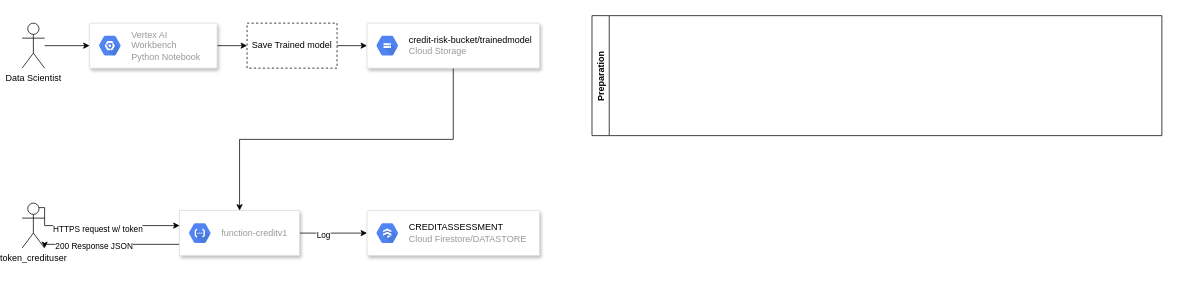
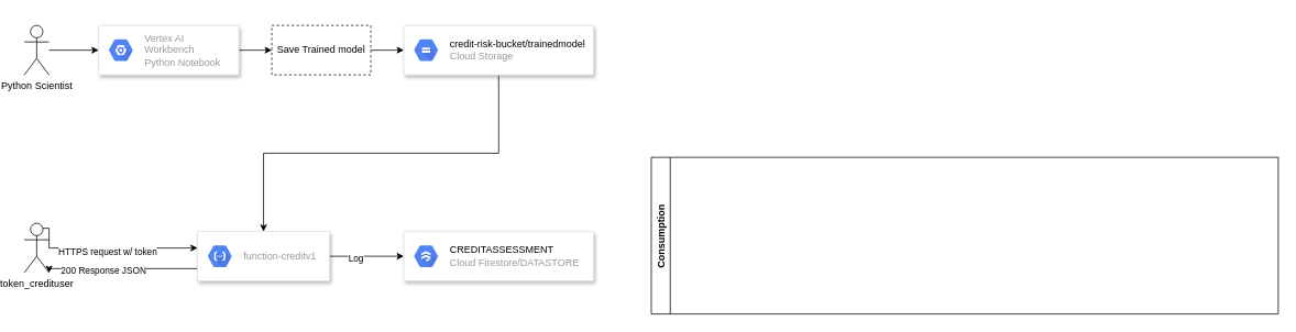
- <mxCell id="13" value="Preparation" style="swimlane;horizontal=0;" vertex="1" parent="1"><mxGeometry x="780" y="20" width="760" height="160" as="geometry" /></mxCell>
- <mxCell id="23" value="Data Scientist" style="shape=umlActor;verticalLabelPosition=bottom;verticalAlign=top;html=1;outlineConnect=0;" vertex="1" parent="1"><mxGeometry x="20" y="30" width="30" height="60" as="geometry" /></mxCell>
+ <mxCell id="23" value="Python Scientist" style="shape=umlActor;verticalLabelPosition=bottom;verticalAlign=top;html=1;outlineConnect=0;" vertex="1" parent="1"><mxGeometry x="20" y="30" width="30" height="60" as="geometry" /></mxCell>
+ <mxCell id="24" value="Consumption" style="swimlane;horizontal=0;" vertex="1" parent="1"><mxGeometry x="780" y="190" width="760" height="190" as="geometry"><mxRectangle y="200" width="30" height="100" as="alternateBounds" /></mxGeometry></mxCell>
